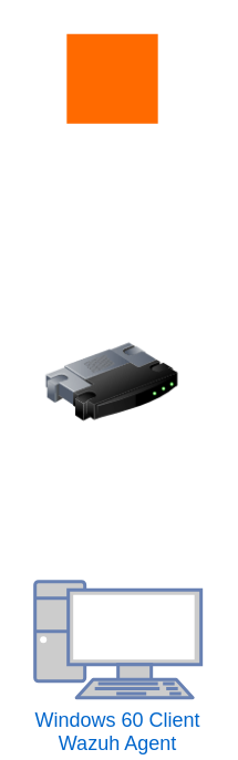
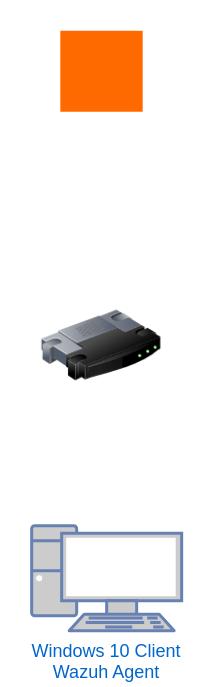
- <mxCell id="2" value="Windows 60 Client&lt;div&gt;Wazuh Agent&lt;/div&gt;" style="fontColor=#0066CC;verticalAlign=top;verticalLabelPosition=bottom;labelPosition=center;align=center;html=1;outlineConnect=0;fillColor=#CCCCCC;strokeColor=#6881B3;gradientColor=none;gradientDirection=north;strokeWidth=2;shape=mxgraph.networks.pc;" vertex="1" parent="1"><mxGeometry x="20.45" y="350" width="100" height="70" as="geometry" /></mxCell>
+ <mxCell id="2" value="Windows 10 Client&lt;div&gt;Wazuh Agent&lt;/div&gt;" style="fontColor=#0066CC;verticalAlign=top;verticalLabelPosition=bottom;labelPosition=center;align=center;html=1;outlineConnect=0;fillColor=#CCCCCC;strokeColor=#6881B3;gradientColor=none;gradientDirection=north;strokeWidth=2;shape=mxgraph.networks.pc;" vertex="1" parent="1"><mxGeometry x="20.45" y="350" width="100" height="70" as="geometry" /></mxCell>
